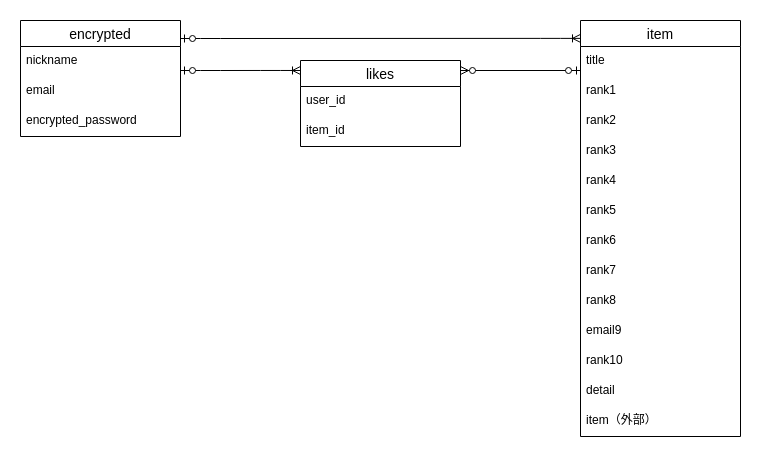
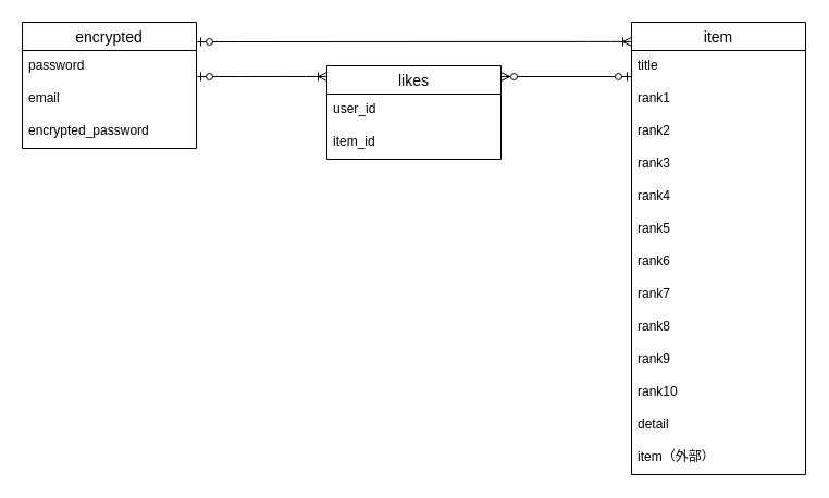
- <mxCell id="3" value="nickname" style="text;strokeColor=none;fillColor=none;spacingLeft=4;spacingRight=4;overflow=hidden;rotatable=0;points=[[0,0.5],[1,0.5]];portConstraint=eastwest;fontSize=12;" vertex="1" parent="2"><mxGeometry y="26" width="160" height="30" as="geometry" /></mxCell>
+ <mxCell id="3" value="password" style="text;strokeColor=none;fillColor=none;spacingLeft=4;spacingRight=4;overflow=hidden;rotatable=0;points=[[0,0.5],[1,0.5]];portConstraint=eastwest;fontSize=12;" vertex="1" parent="2"><mxGeometry y="26" width="160" height="30" as="geometry" /></mxCell>
- <mxCell id="16" value="email9&#10;" style="text;strokeColor=none;fillColor=none;spacingLeft=4;spacingRight=4;overflow=hidden;rotatable=0;points=[[0,0.5],[1,0.5]];portConstraint=eastwest;fontSize=12;" vertex="1" parent="6"><mxGeometry y="296" width="160" height="30" as="geometry" /></mxCell>
+ <mxCell id="16" value="rank9&#10;" style="text;strokeColor=none;fillColor=none;spacingLeft=4;spacingRight=4;overflow=hidden;rotatable=0;points=[[0,0.5],[1,0.5]];portConstraint=eastwest;fontSize=12;" vertex="1" parent="6"><mxGeometry y="296" width="160" height="30" as="geometry" /></mxCell>
